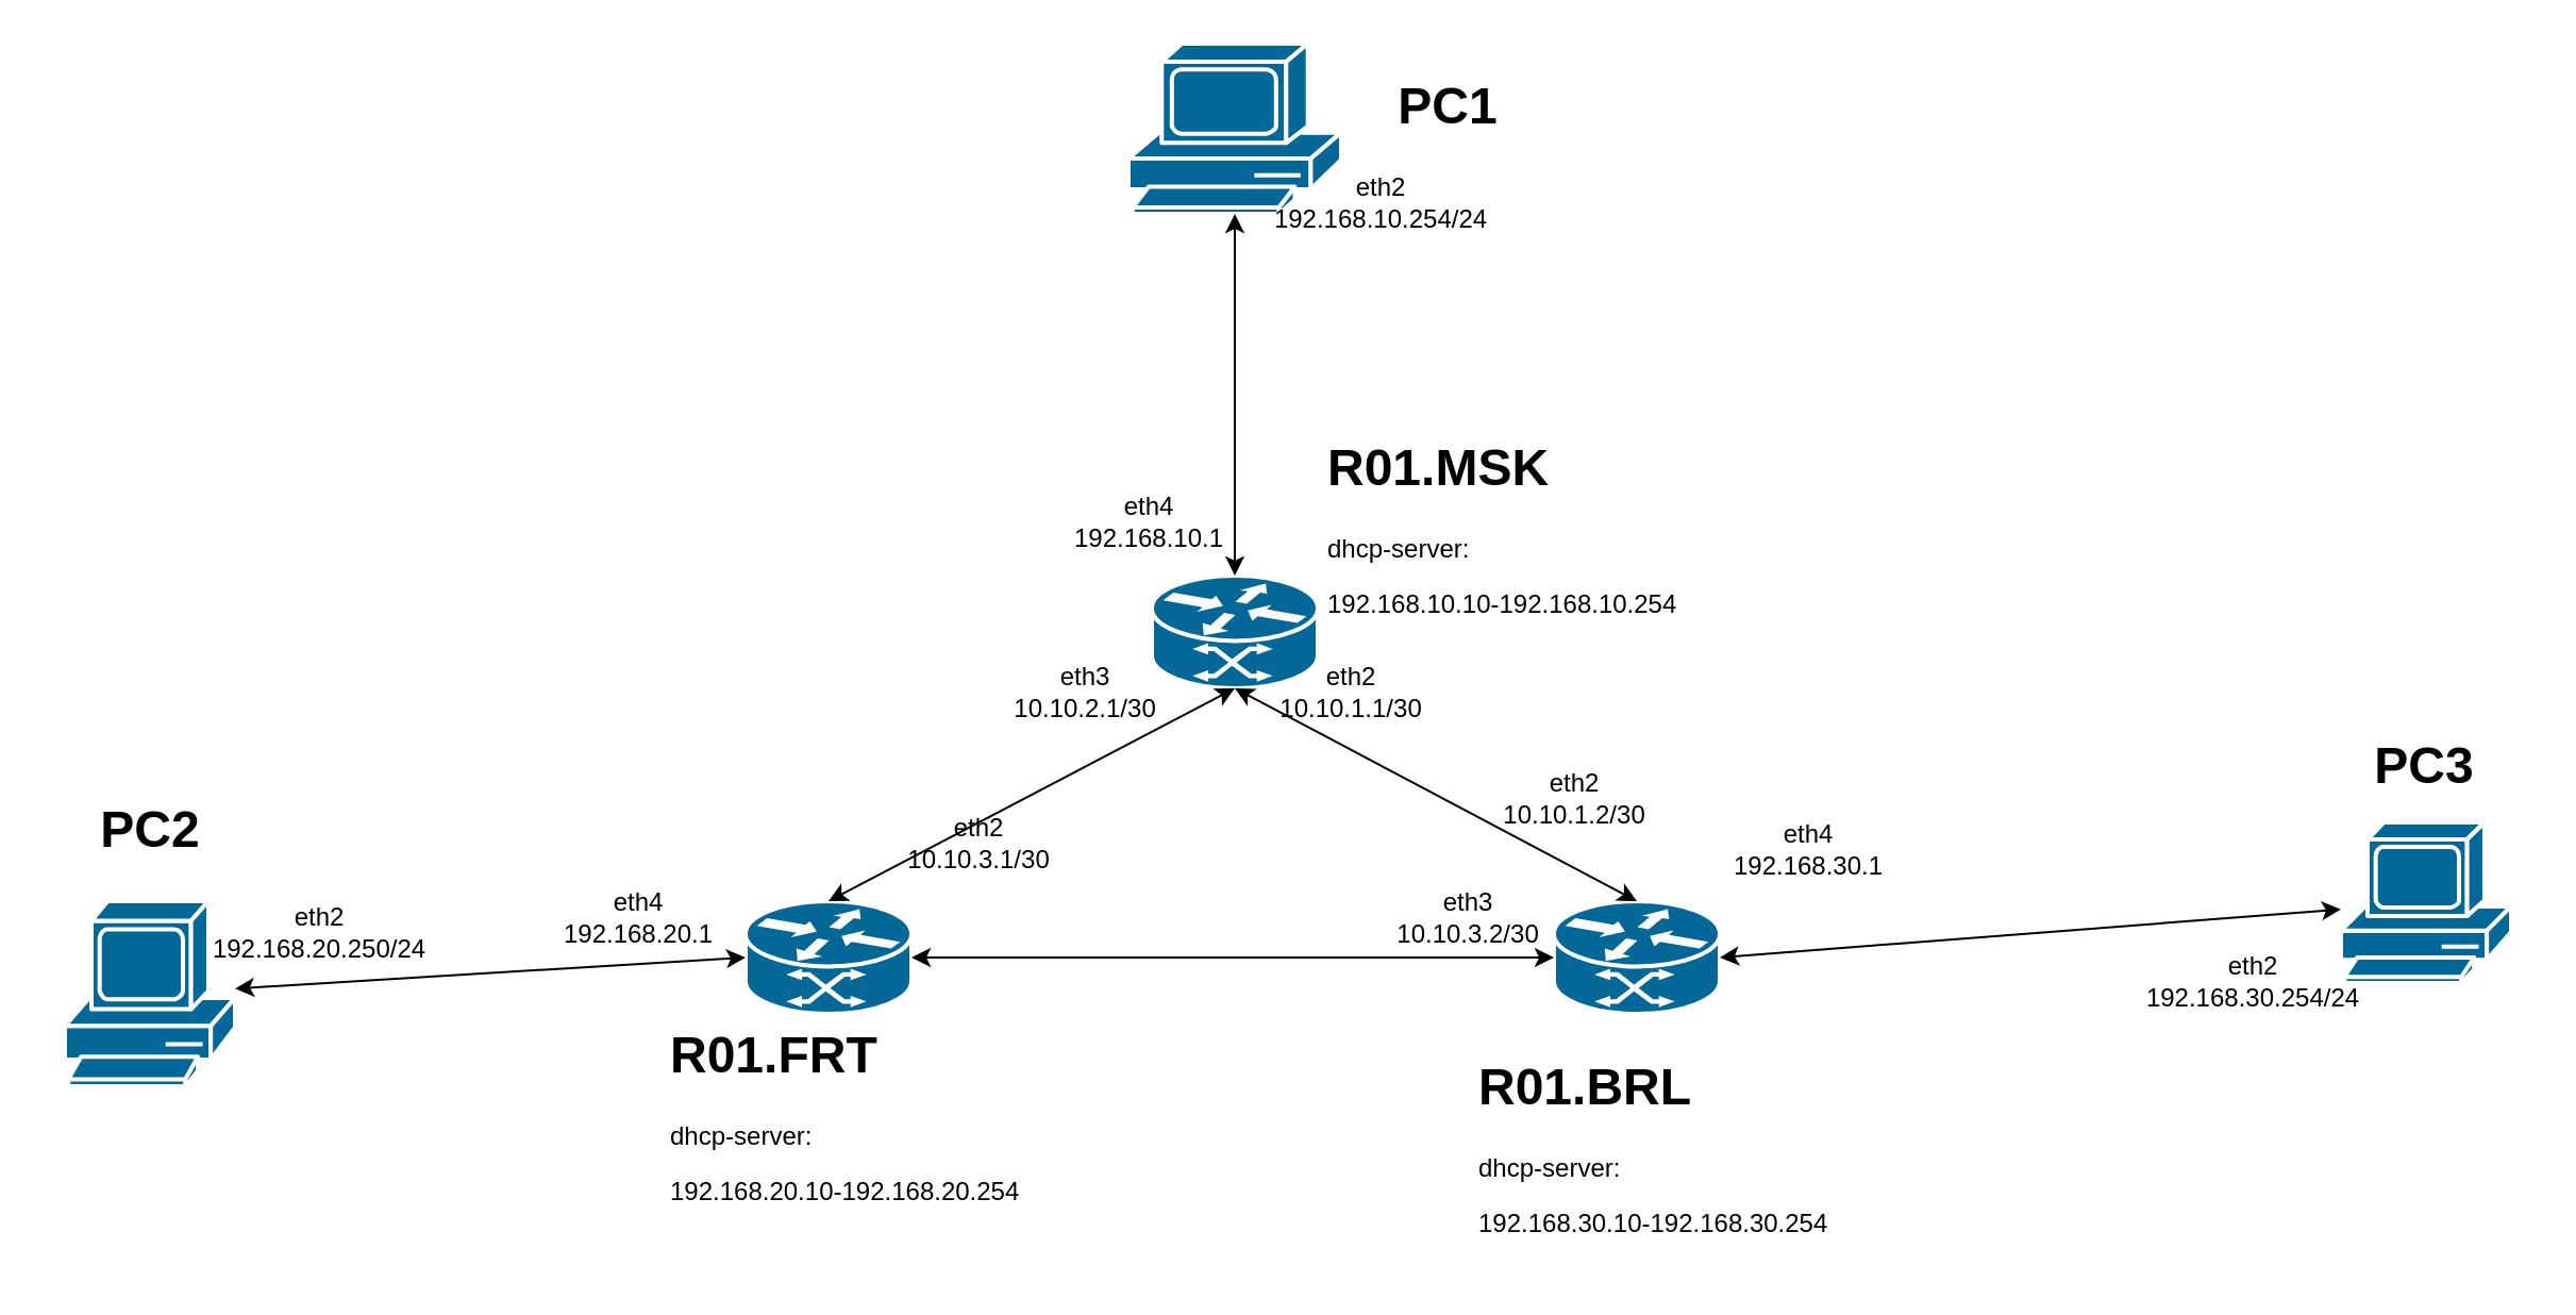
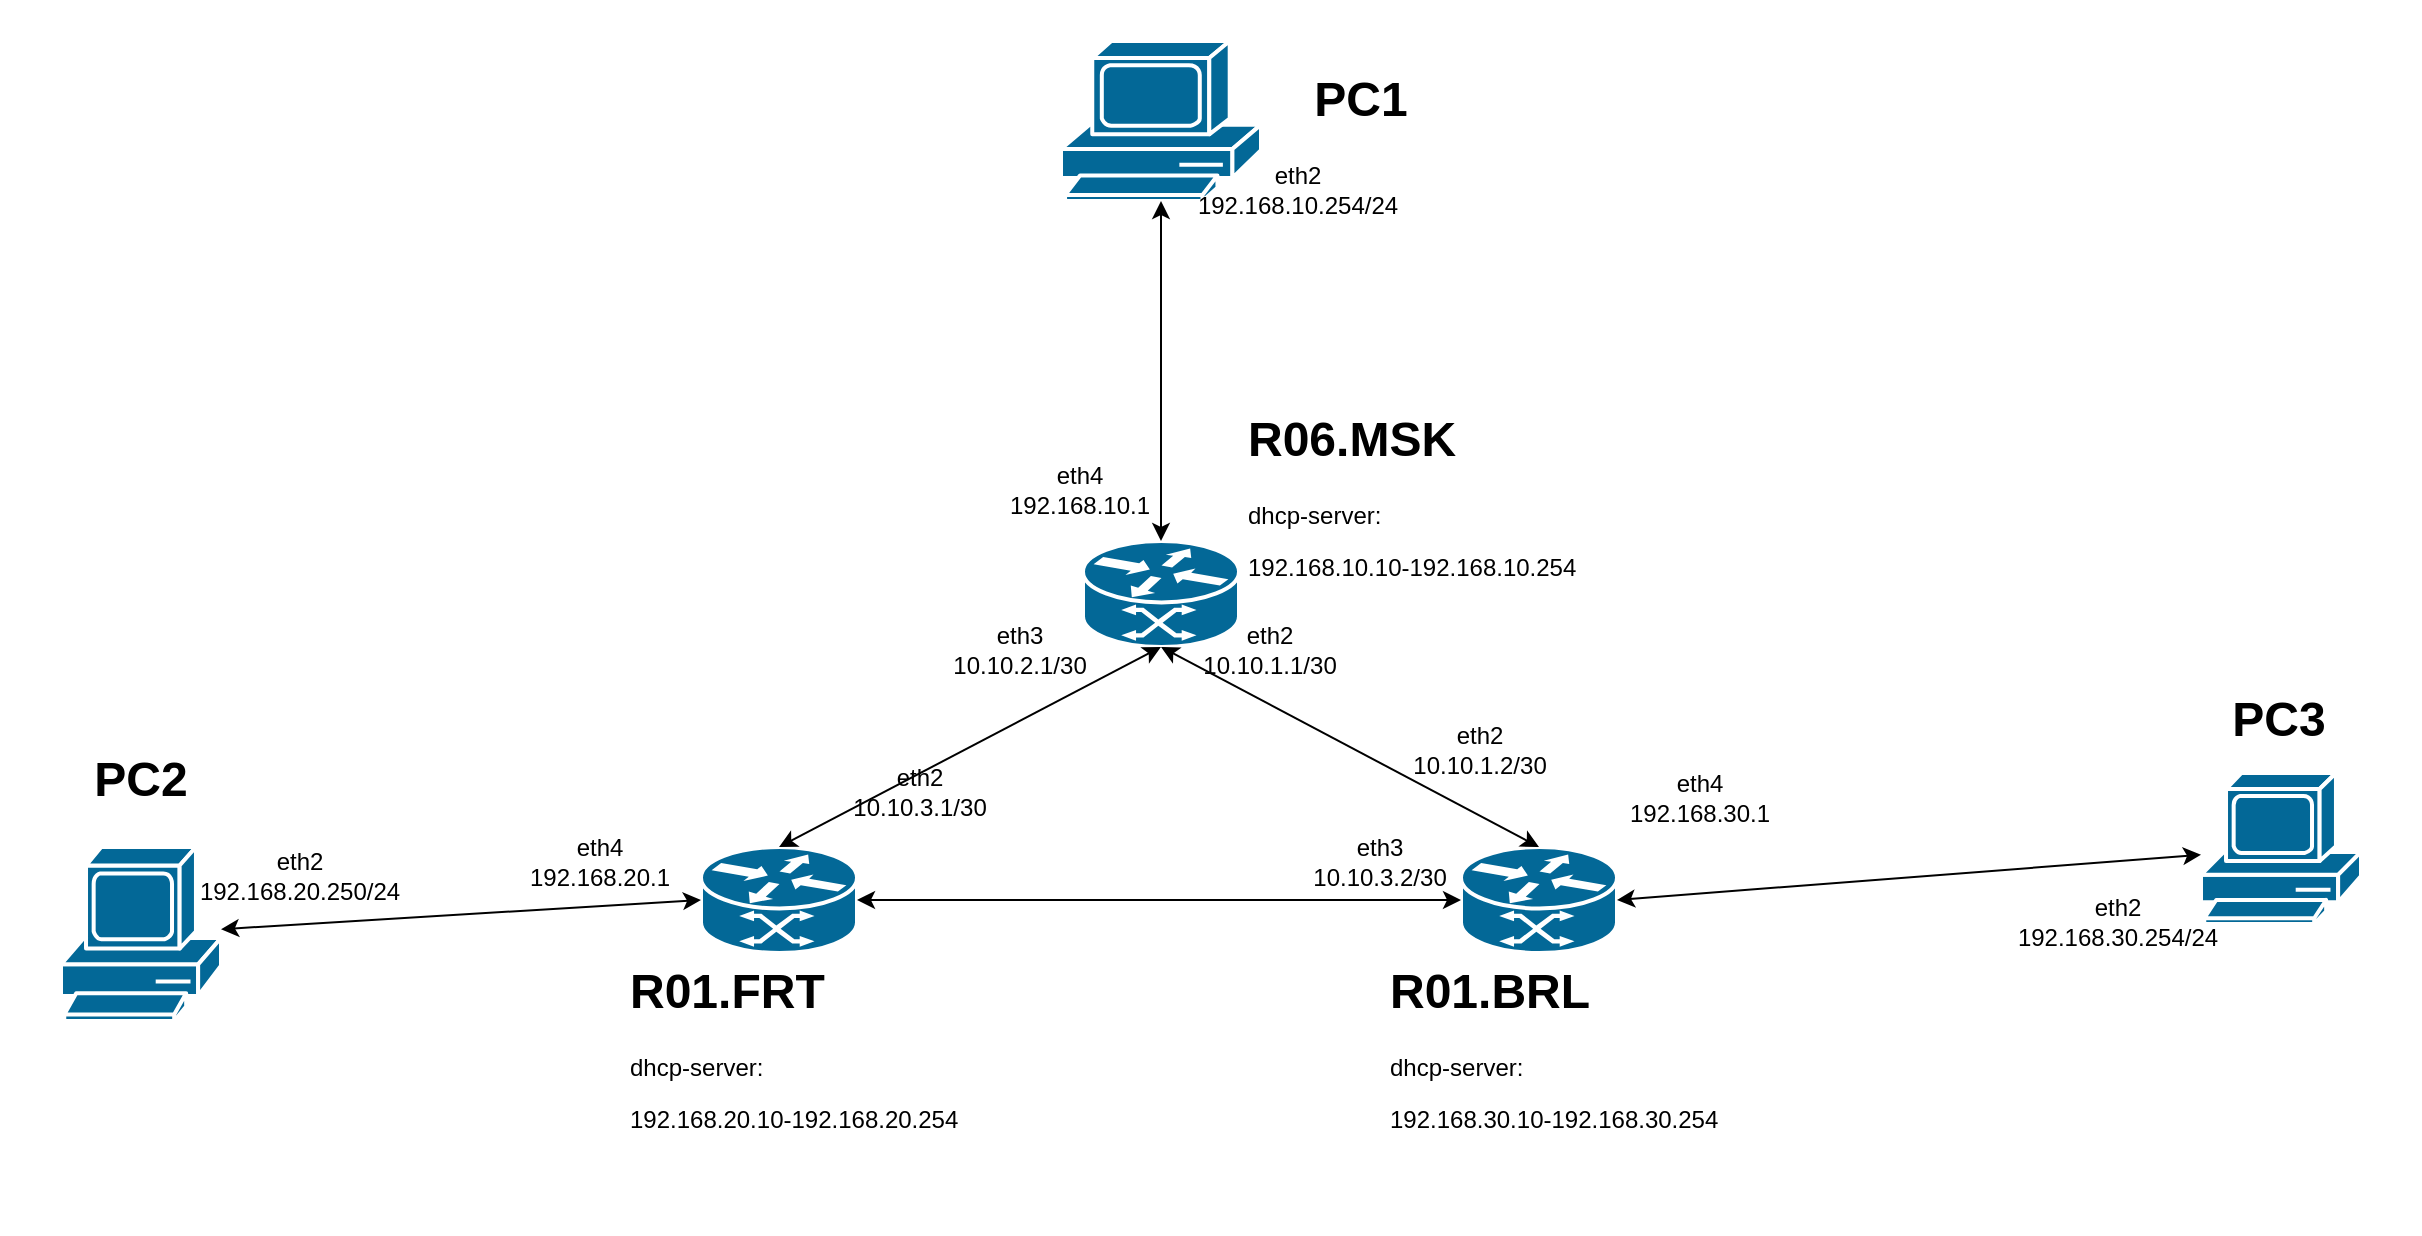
- <mxCell id="20" value="&lt;h1&gt;R01.MSK&lt;br&gt;&lt;/h1&gt;&lt;p&gt;dhcp-server:&lt;/p&gt;&lt;p&gt;192.168.10.10-192.168.10.254&lt;br&gt;&lt;/p&gt;" style="text;html=1;strokeColor=none;fillColor=none;spacing=5;spacingTop=-20;whiteSpace=wrap;overflow=hidden;rounded=0;" vertex="1" parent="1"><mxGeometry x="619" y="200" width="190" height="120" as="geometry" /></mxCell>
+ <mxCell id="20" value="&lt;h1&gt;R06.MSK&lt;br&gt;&lt;/h1&gt;&lt;p&gt;dhcp-server:&lt;/p&gt;&lt;p&gt;192.168.10.10-192.168.10.254&lt;br&gt;&lt;/p&gt;" style="text;html=1;strokeColor=none;fillColor=none;spacing=5;spacingTop=-20;whiteSpace=wrap;overflow=hidden;rounded=0;" vertex="1" parent="1"><mxGeometry x="619" y="200" width="190" height="120" as="geometry" /></mxCell>
- <mxCell id="21" value="&lt;h1&gt;R01.BRL&lt;/h1&gt;&lt;p&gt;dhcp-server:&lt;/p&gt;&lt;p&gt;192.168.30.10-192.168.30.254&lt;br&gt;&lt;/p&gt;" style="text;html=1;strokeColor=none;fillColor=none;spacing=5;spacingTop=-20;whiteSpace=wrap;overflow=hidden;rounded=0;" vertex="1" parent="1"><mxGeometry x="690" y="491" width="190" height="120" as="geometry" /></mxCell>
+ <mxCell id="21" value="&lt;h1&gt;R01.BRL&lt;/h1&gt;&lt;p&gt;dhcp-server:&lt;/p&gt;&lt;p&gt;192.168.30.10-192.168.30.254&lt;br&gt;&lt;/p&gt;" style="text;html=1;strokeColor=none;fillColor=none;spacing=5;spacingTop=-20;whiteSpace=wrap;overflow=hidden;rounded=0;" vertex="1" parent="1"><mxGeometry x="690" y="476" width="190" height="120" as="geometry" /></mxCell>
